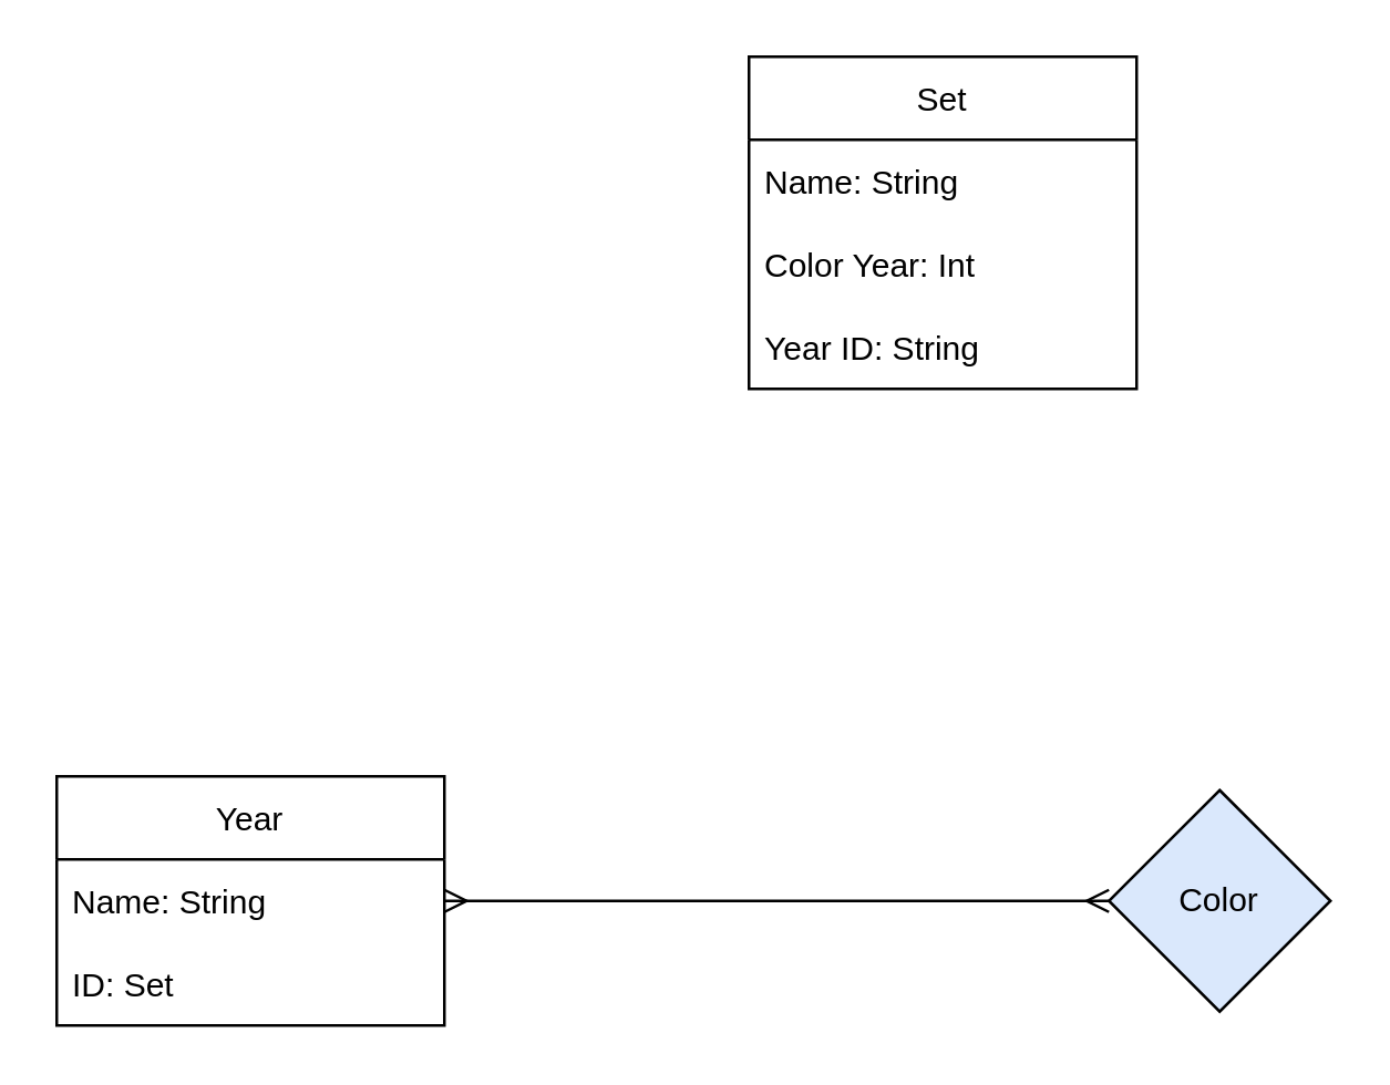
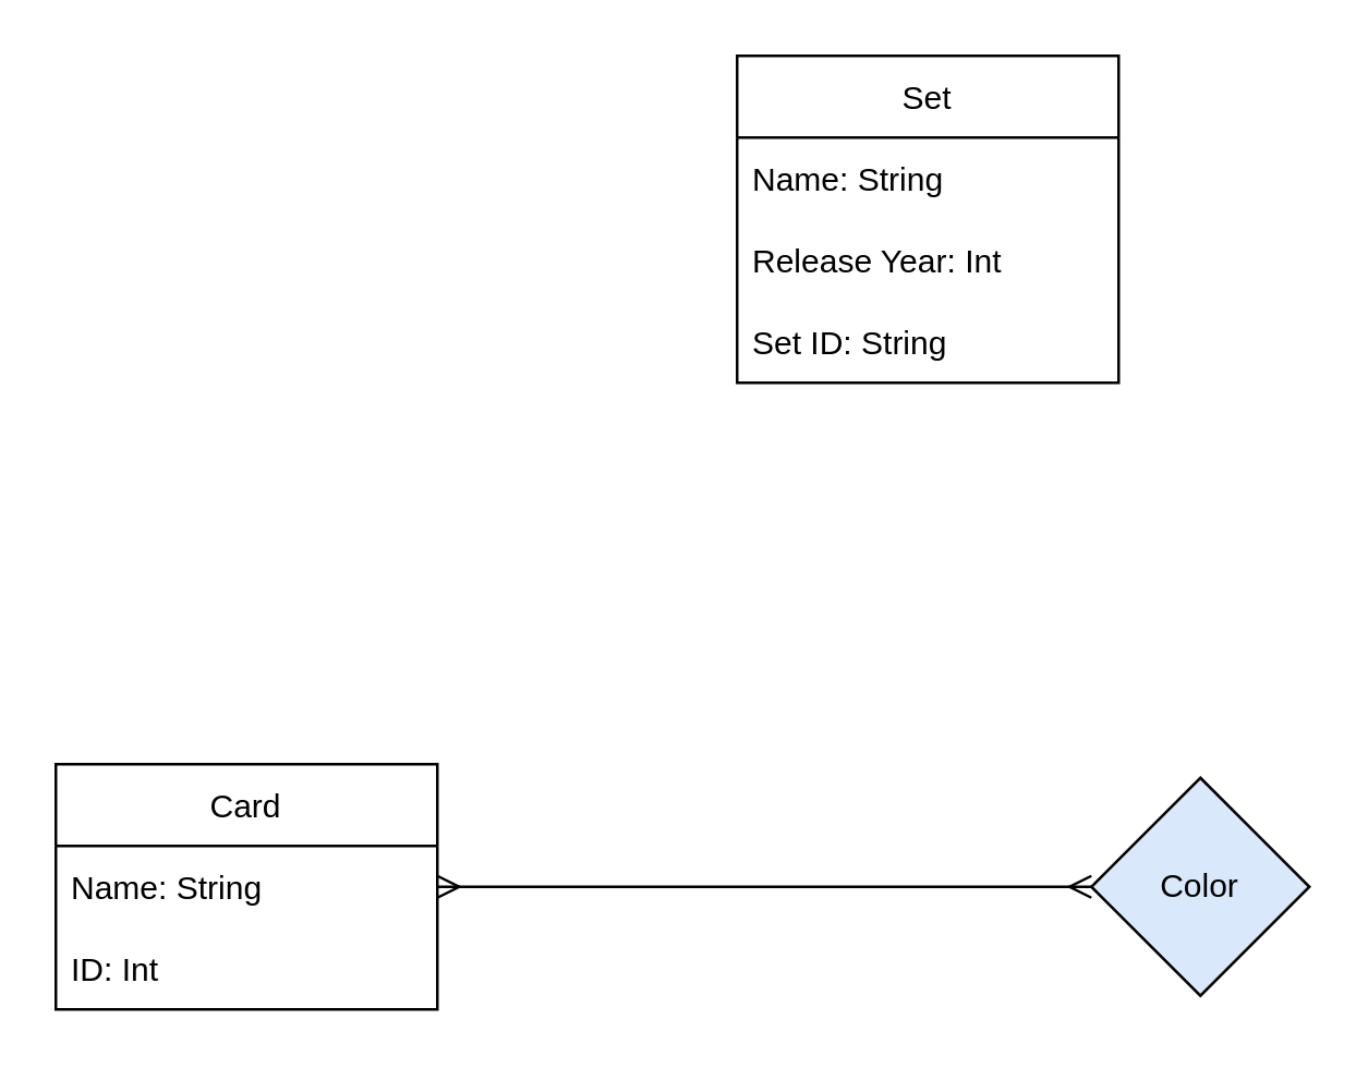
- <mxCell id="4" value="Color Year: Int" style="text;strokeColor=none;fillColor=none;align=left;verticalAlign=middle;spacingLeft=4;spacingRight=4;overflow=hidden;points=[[0,0.5],[1,0.5]];portConstraint=eastwest;rotatable=0;" vertex="1" parent="2"><mxGeometry y="60" width="140" height="30" as="geometry" /></mxCell>
+ <mxCell id="4" value="Release Year: Int" style="text;strokeColor=none;fillColor=none;align=left;verticalAlign=middle;spacingLeft=4;spacingRight=4;overflow=hidden;points=[[0,0.5],[1,0.5]];portConstraint=eastwest;rotatable=0;" vertex="1" parent="2"><mxGeometry y="60" width="140" height="30" as="geometry" /></mxCell>
- <mxCell id="5" value="Year ID: String" style="text;strokeColor=none;fillColor=none;align=left;verticalAlign=middle;spacingLeft=4;spacingRight=4;overflow=hidden;points=[[0,0.5],[1,0.5]];portConstraint=eastwest;rotatable=0;" vertex="1" parent="2"><mxGeometry y="90" width="140" height="30" as="geometry" /></mxCell>
+ <mxCell id="5" value="Set ID: String" style="text;strokeColor=none;fillColor=none;align=left;verticalAlign=middle;spacingLeft=4;spacingRight=4;overflow=hidden;points=[[0,0.5],[1,0.5]];portConstraint=eastwest;rotatable=0;" vertex="1" parent="2"><mxGeometry y="90" width="140" height="30" as="geometry" /></mxCell>
- <mxCell id="7" value="Year" style="swimlane;fontStyle=0;childLayout=stackLayout;horizontal=1;startSize=30;horizontalStack=0;resizeParent=1;resizeParentMax=0;resizeLast=0;collapsible=1;marginBottom=0;" vertex="1" parent="1"><mxGeometry x="20" y="280" width="140" height="90" as="geometry" /></mxCell>
+ <mxCell id="7" value="Card" style="swimlane;fontStyle=0;childLayout=stackLayout;horizontal=1;startSize=30;horizontalStack=0;resizeParent=1;resizeParentMax=0;resizeLast=0;collapsible=1;marginBottom=0;" vertex="1" parent="1"><mxGeometry x="20" y="280" width="140" height="90" as="geometry" /></mxCell>
- <mxCell id="9" value="ID: Set" style="text;strokeColor=none;fillColor=none;align=left;verticalAlign=middle;spacingLeft=4;spacingRight=4;overflow=hidden;points=[[0,0.5],[1,0.5]];portConstraint=eastwest;rotatable=0;" vertex="1" parent="7"><mxGeometry y="60" width="140" height="30" as="geometry" /></mxCell>
+ <mxCell id="9" value="ID: Int" style="text;strokeColor=none;fillColor=none;align=left;verticalAlign=middle;spacingLeft=4;spacingRight=4;overflow=hidden;points=[[0,0.5],[1,0.5]];portConstraint=eastwest;rotatable=0;" vertex="1" parent="7"><mxGeometry y="60" width="140" height="30" as="geometry" /></mxCell>
